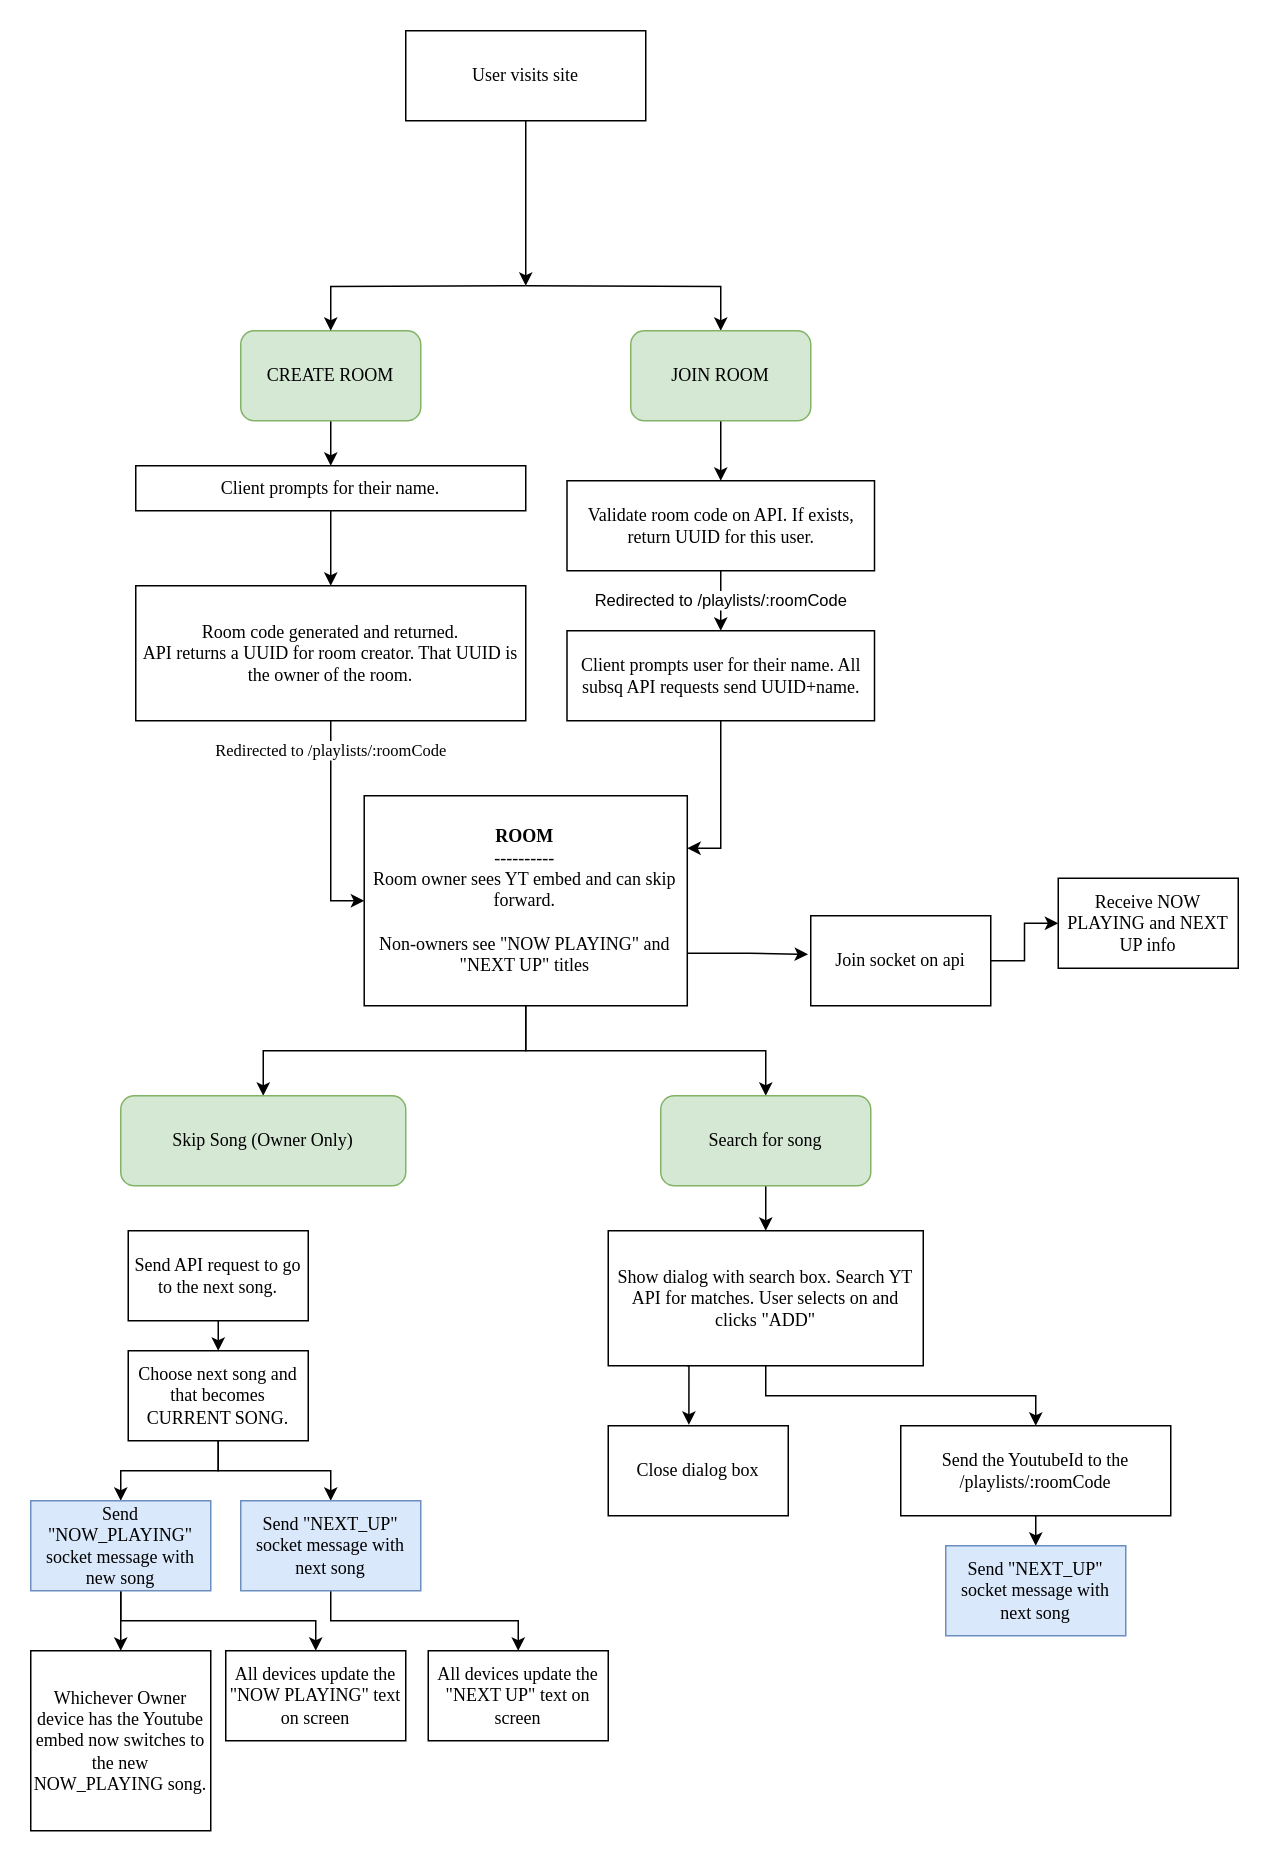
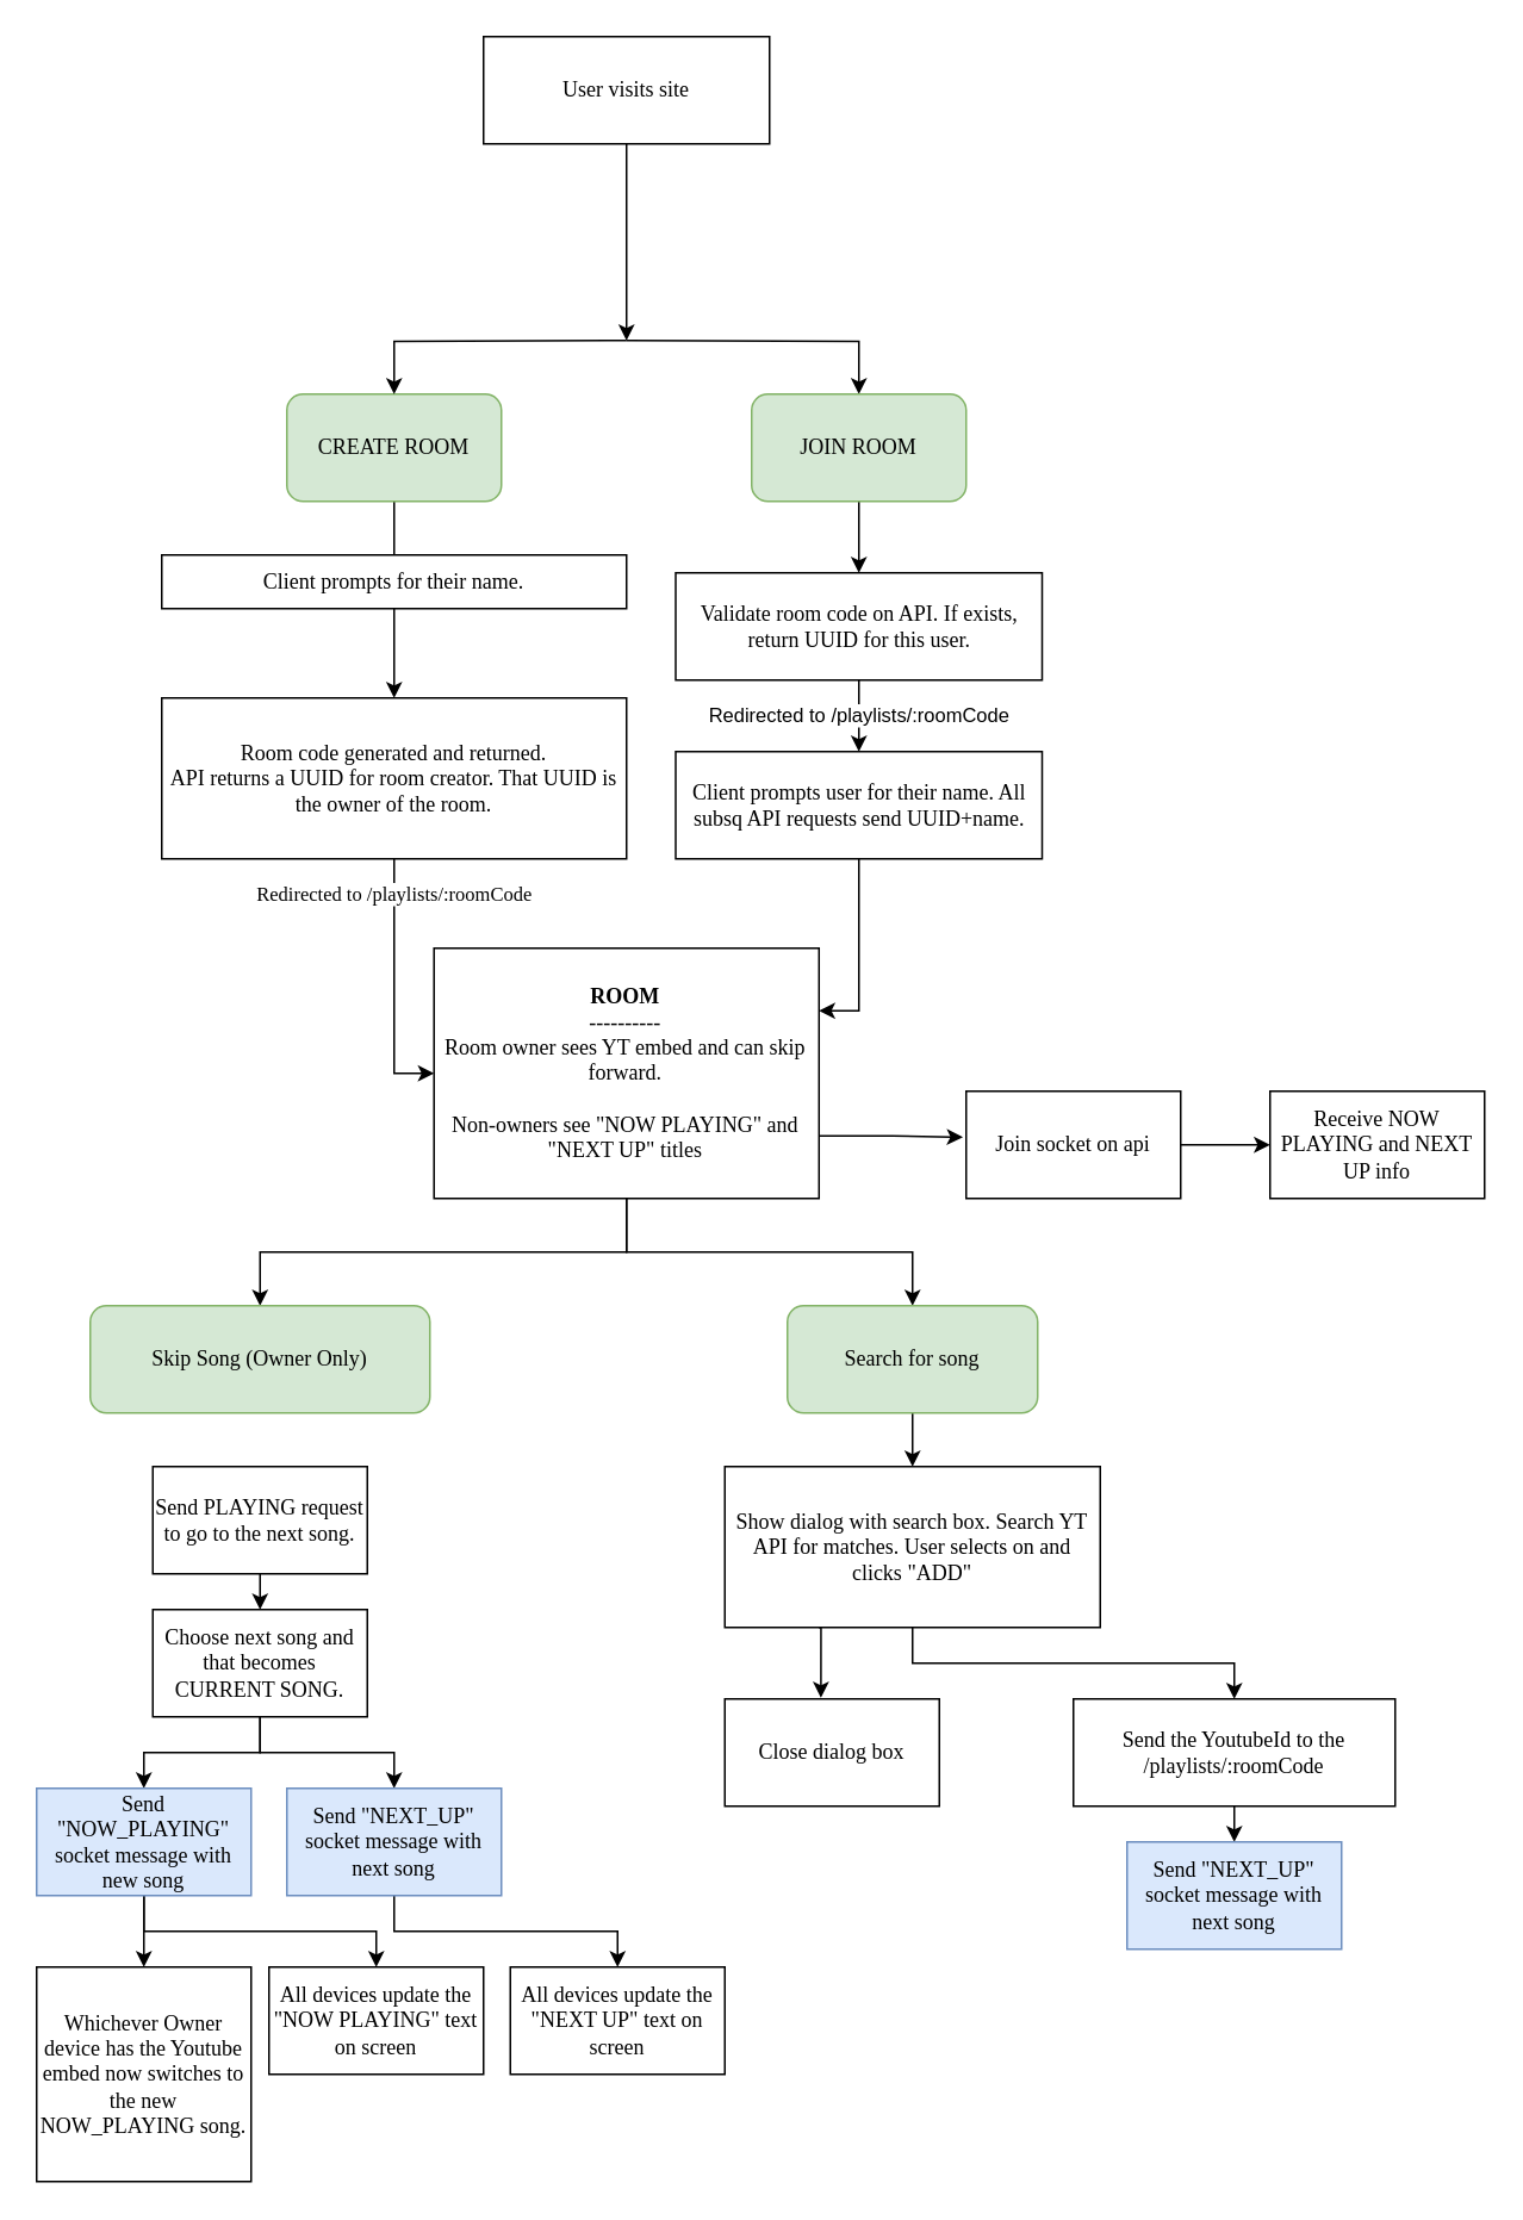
- <mxCell id="2" style="edgeStyle=orthogonalEdgeStyle;rounded=0;orthogonalLoop=1;jettySize=auto;html=1;exitX=0.5;exitY=1;exitDx=0;exitDy=0;entryX=0.5;entryY=0;entryDx=0;entryDy=0;" edge="1" parent="1" source="3" target="47"><mxGeometry relative="1" as="geometry" /></mxCell>
+ <mxCell id="2" style="edgeStyle=orthogonalEdgeStyle;rounded=0;orthogonalLoop=1;jettySize=auto;html=1;exitX=0.5;exitY=1;exitDx=0;exitDy=0;entryX=0.5;entryY=0;entryDx=0;entryDy=0;endArrow=none;" edge="1" parent="1" source="3" target="47"><mxGeometry relative="1" as="geometry" /></mxCell>
- <mxCell id="41" value="Receive NOW PLAYING and NEXT UP info" style="rounded=0;whiteSpace=wrap;html=1;shadow=0;glass=0;sketch=0;fontFamily=Lucida Console;" parent="1" vertex="1"><mxGeometry x="705" y="585" width="120" height="60" as="geometry" /></mxCell>
+ <mxCell id="41" value="Receive NOW PLAYING and NEXT UP info" style="rounded=0;whiteSpace=wrap;html=1;shadow=0;glass=0;sketch=0;fontFamily=Lucida Console;" parent="1" vertex="1"><mxGeometry x="710" y="610" width="120" height="60" as="geometry" /></mxCell>
- <mxCell id="24" value="Skip Song (Owner Only)" style="rounded=1;whiteSpace=wrap;html=1;fontFamily=Lucida Console;fillColor=#d5e8d4;strokeColor=#82b366;" parent="1" vertex="1"><mxGeometry x="80" y="730" width="190" height="60" as="geometry" /></mxCell>
+ <mxCell id="24" value="Skip Song (Owner Only)" style="rounded=1;whiteSpace=wrap;html=1;fontFamily=Lucida Console;fillColor=#d5e8d4;strokeColor=#82b366;" parent="1" vertex="1"><mxGeometry x="50" y="730" width="190" height="60" as="geometry" /></mxCell>
- <mxCell id="26" value="Send API request to go to the next song." style="rounded=0;whiteSpace=wrap;html=1;fontFamily=Lucida Console;" parent="1" vertex="1"><mxGeometry x="85" y="820" width="120" height="60" as="geometry" /></mxCell>
+ <mxCell id="26" value="Send PLAYING request to go to the next song." style="rounded=0;whiteSpace=wrap;html=1;fontFamily=Lucida Console;" parent="1" vertex="1"><mxGeometry x="85" y="820" width="120" height="60" as="geometry" /></mxCell>
